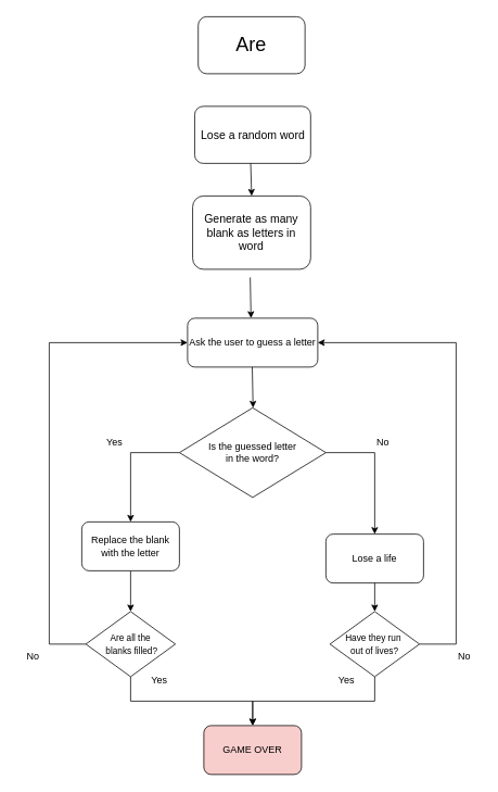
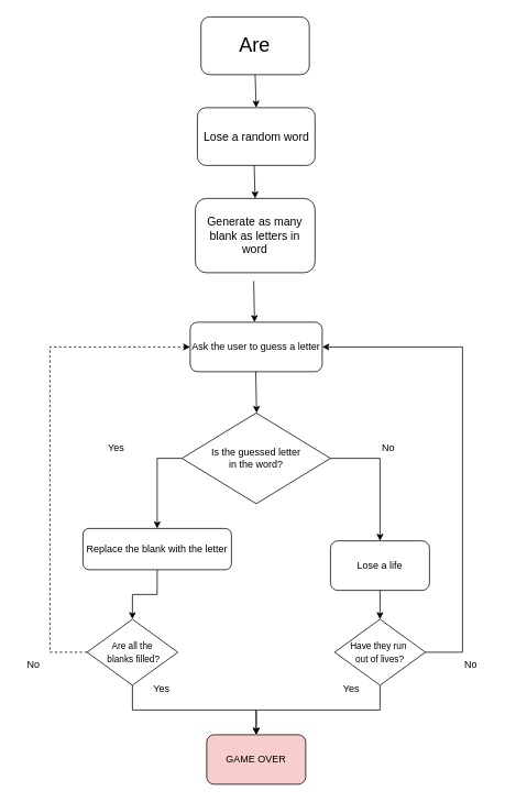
+ <mxCell id="3" value="" style="endArrow=classic;html=1;rounded=0;entryX=0.5;entryY=0;entryDx=0;entryDy=0;exitX=0.5;exitY=1;exitDx=0;exitDy=0;" edge="1" parent="1" source="2" target="4"><mxGeometry width="50" height="50" relative="1" as="geometry"><mxPoint x="308" y="40" as="sourcePoint" /><mxPoint x="303" y="70" as="targetPoint" /></mxGeometry></mxCell>
- <mxCell id="20" style="edgeStyle=orthogonalEdgeStyle;rounded=0;orthogonalLoop=1;jettySize=auto;html=1;exitX=0;exitY=0.5;exitDx=0;exitDy=0;entryX=0;entryY=0.5;entryDx=0;entryDy=0;" edge="1" parent="1" source="22" target="6"><mxGeometry relative="1" as="geometry"><Array as="points"><mxPoint x="60" y="790" /><mxPoint x="60" y="420" /></Array></mxGeometry></mxCell>
+ <mxCell id="20" style="edgeStyle=orthogonalEdgeStyle;rounded=0;orthogonalLoop=1;jettySize=auto;html=1;exitX=0;exitY=0.5;exitDx=0;exitDy=0;entryX=0;entryY=0.5;entryDx=0;entryDy=0;dashed=1;" edge="1" parent="1" source="22" target="6"><mxGeometry relative="1" as="geometry"><Array as="points"><mxPoint x="60" y="790" /><mxPoint x="60" y="420" /></Array></mxGeometry></mxCell>
- <mxCell id="12" value="Replace the blank with the letter" style="rounded=1;whiteSpace=wrap;html=1;" vertex="1" parent="1"><mxGeometry x="100" y="640" width="120" height="60" as="geometry" /></mxCell>
+ <mxCell id="12" value="Replace the blank with the letter" style="rounded=1;whiteSpace=wrap;html=1;" vertex="1" parent="1"><mxGeometry x="100" y="640" width="180" height="50" as="geometry" /></mxCell>
